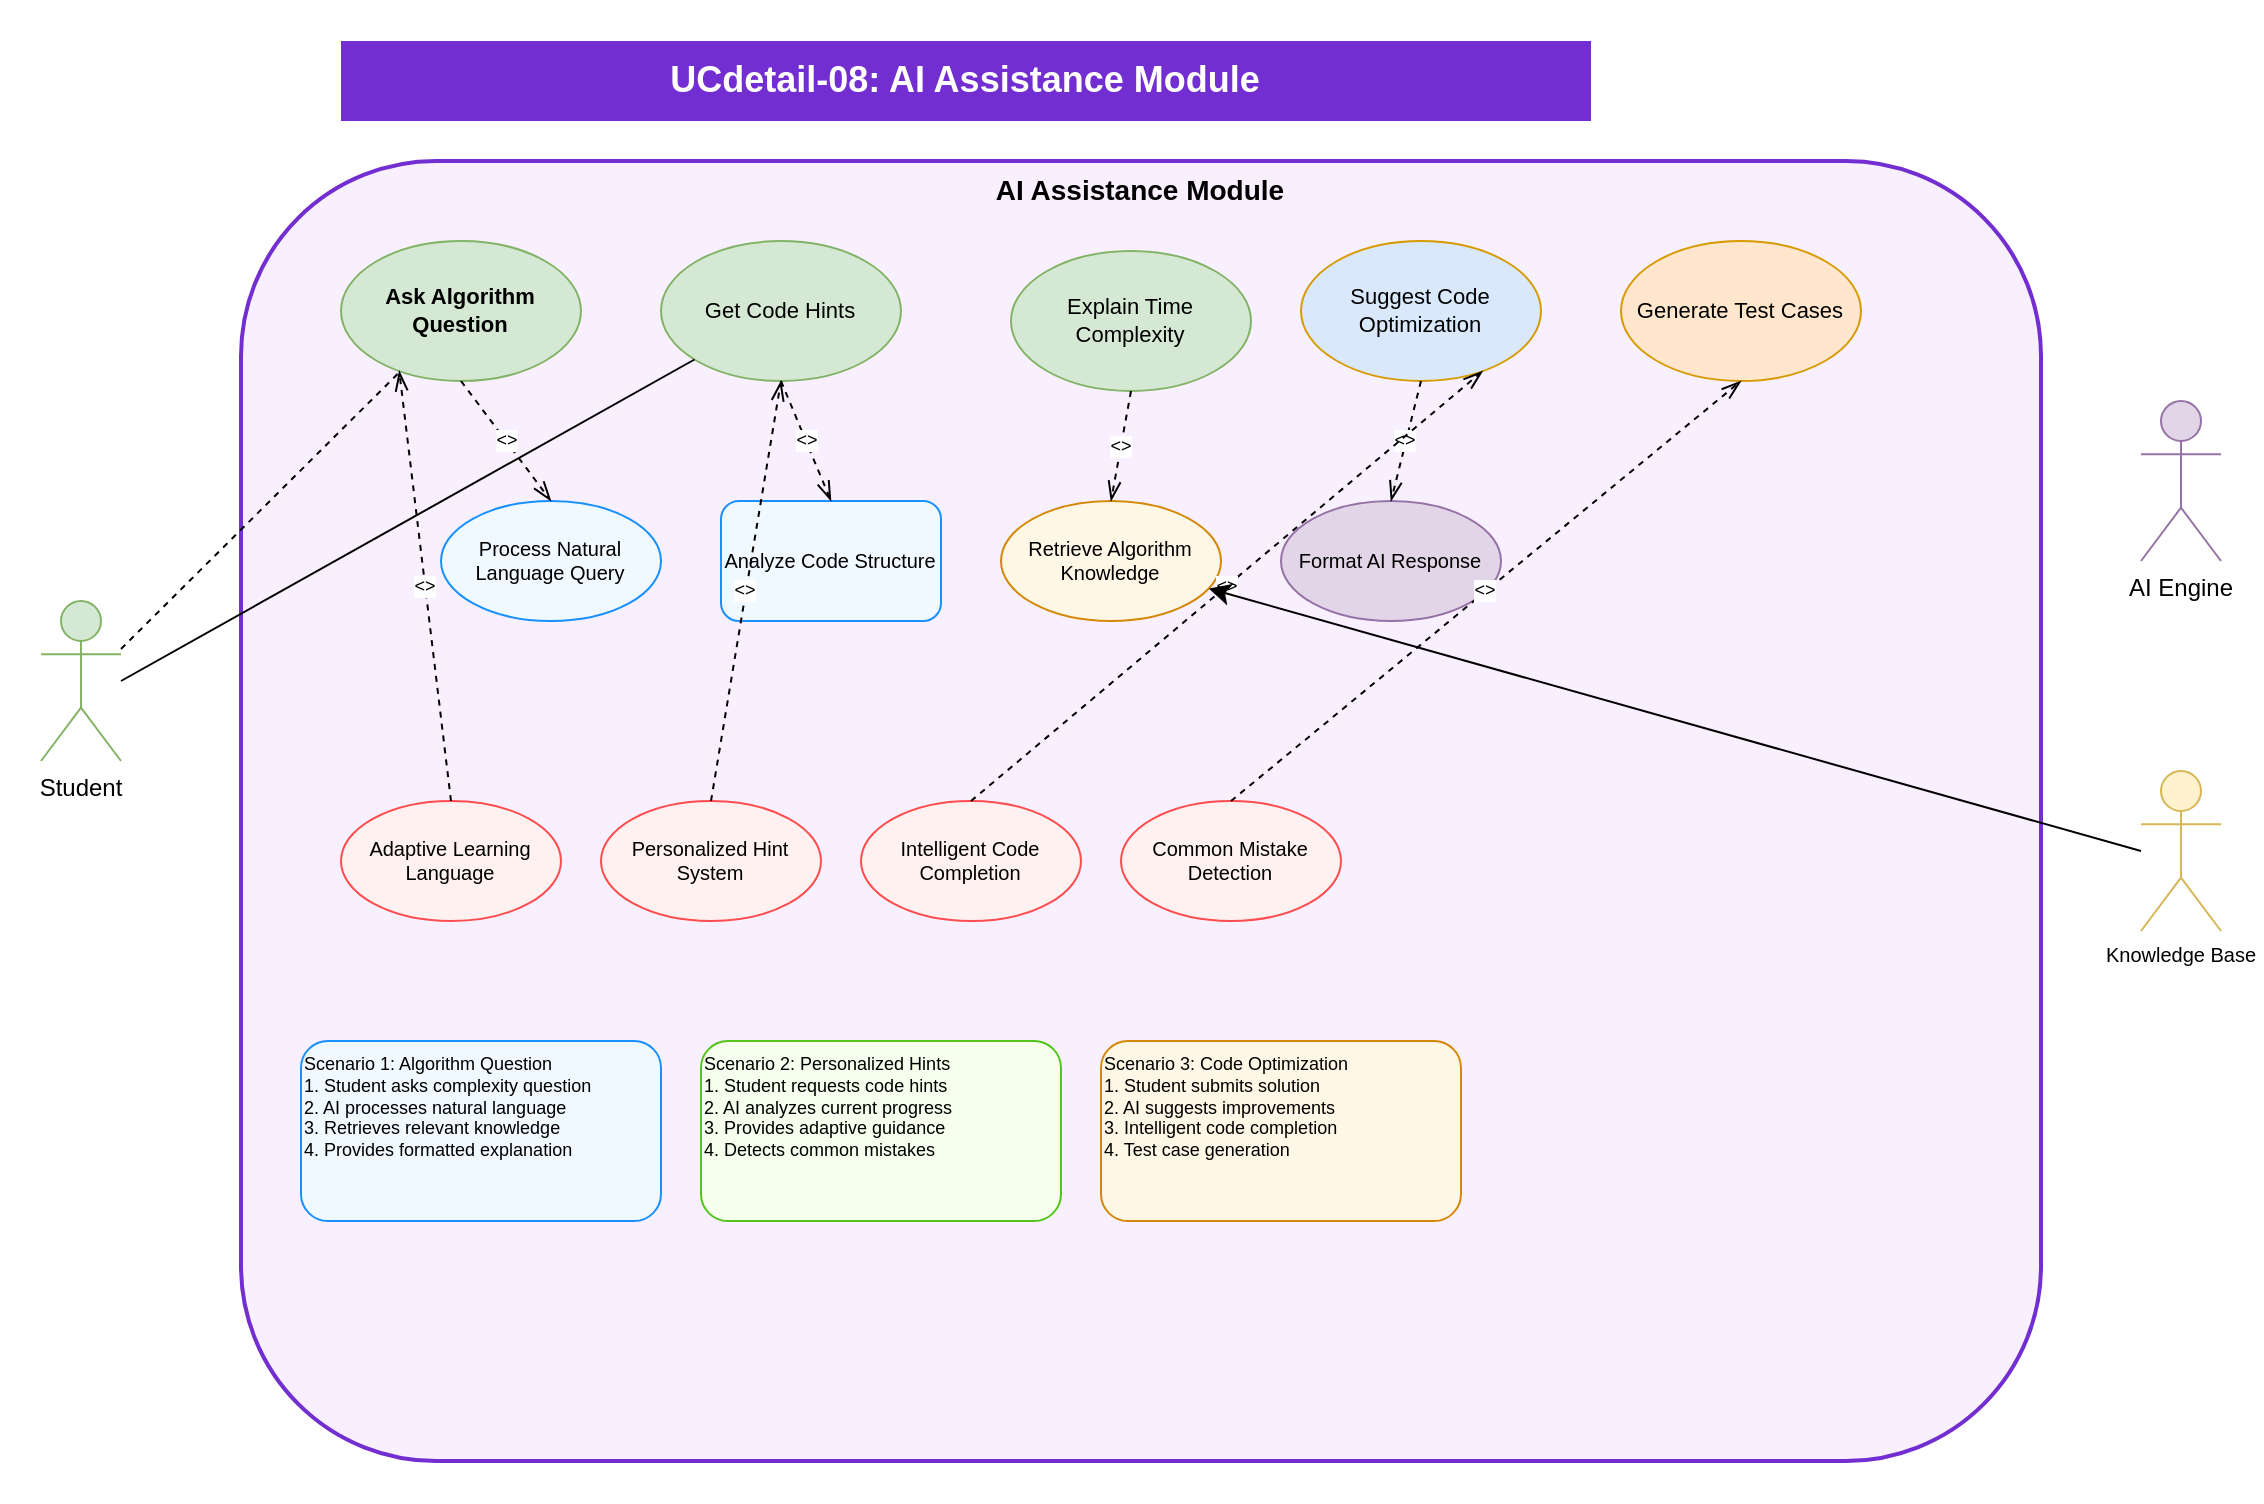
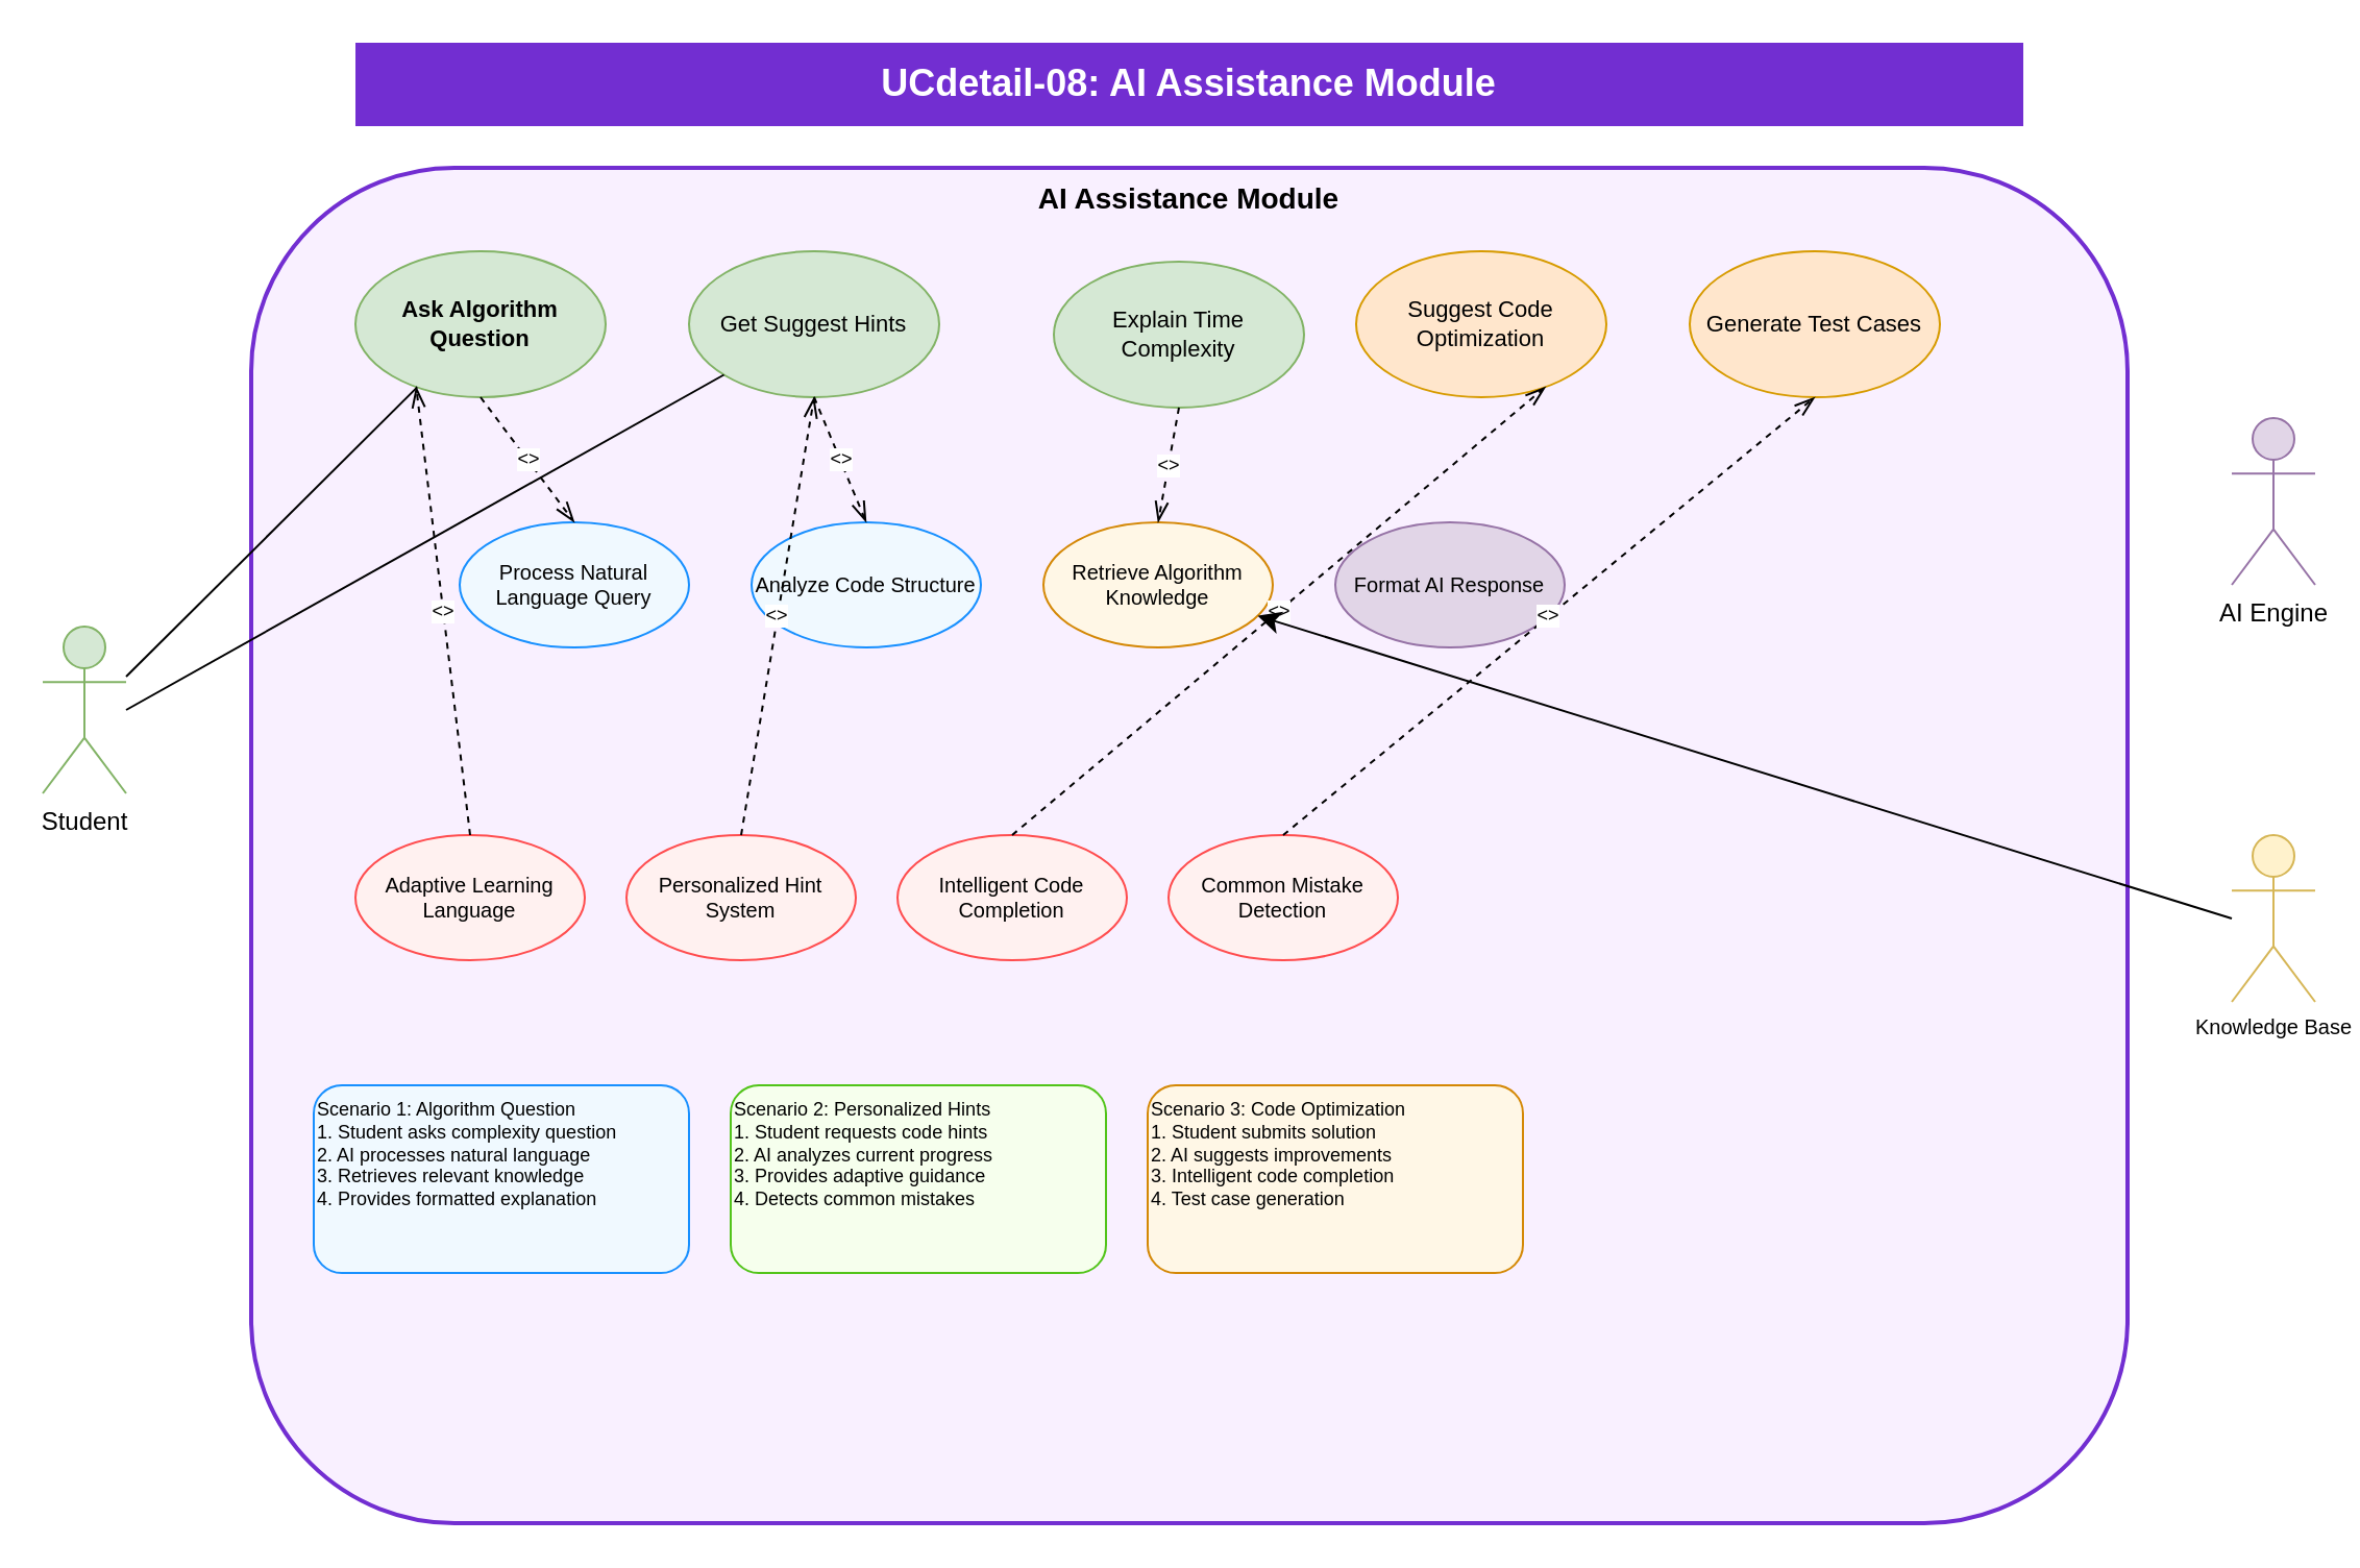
- <mxCell id="2" value="UCdetail-08: AI Assistance Module" style="text;html=1;align=center;verticalAlign=middle;whiteSpace=wrap;rounded=0;fontSize=18;fontStyle=1;fillColor=#722ed1;fontColor=#ffffff" vertex="1" parent="1"><mxGeometry x="170" y="20" width="625" height="40" as="geometry" /></mxCell>
+ <mxCell id="2" value="UCdetail-08: AI Assistance Module" style="text;html=1;align=center;verticalAlign=middle;whiteSpace=wrap;rounded=0;fontSize=18;fontStyle=1;fillColor=#722ed1;fontColor=#ffffff" vertex="1" parent="1"><mxGeometry x="170" y="20" width="800" height="40" as="geometry" /></mxCell>
- <mxCell id="8" value="Get Code Hints" style="ellipse;whiteSpace=wrap;html=1;fontSize=11;fillColor=#d5e8d4;strokeColor=#82b366" vertex="1" parent="1"><mxGeometry x="330" y="120" width="120" height="70" as="geometry" /></mxCell>
+ <mxCell id="8" value="Get Suggest Hints" style="ellipse;whiteSpace=wrap;html=1;fontSize=11;fillColor=#d5e8d4;strokeColor=#82b366" vertex="1" parent="1"><mxGeometry x="330" y="120" width="120" height="70" as="geometry" /></mxCell>
- <mxCell id="10" value="Suggest Code Optimization" style="ellipse;whiteSpace=wrap;html=1;fontSize=11;fillColor=#dae8fc;strokeColor=#d79b00;" vertex="1" parent="1"><mxGeometry x="650" y="120" width="120" height="70" as="geometry" /></mxCell>
+ <mxCell id="10" value="Suggest Code Optimization" style="ellipse;whiteSpace=wrap;html=1;fontSize=11;fillColor=#ffe6cc;strokeColor=#d79b00" vertex="1" parent="1"><mxGeometry x="650" y="120" width="120" height="70" as="geometry" /></mxCell>
- <mxCell id="23" value="&lt;&lt;include&gt;&gt;" style="endArrow=openThin;html=1;rounded=0;fontSize=9;startSize=8;endSize=8;dashed=1;exitX=0.5;exitY=1;entryX=0.5;entryY=0;" edge="1" parent="1" source="10" target="15"><mxGeometry width="50" height="50" relative="1" as="geometry"><mxPoint x="370" y="350" as="sourcePoint" /><mxPoint x="420" y="300" as="targetPoint" /></mxGeometry></mxCell>
- <mxCell id="28" value="" style="endArrow=none;html=1;rounded=0;fontSize=12;startSize=8;endSize=8;exitX=1;exitY=0.3;dashed=1;" edge="1" parent="1" source="4" target="7"><mxGeometry width="50" height="50" relative="1" as="geometry"><mxPoint x="370" y="400" as="sourcePoint" /><mxPoint x="420" y="350" as="targetPoint" /></mxGeometry></mxCell>
+ <mxCell id="28" value="" style="endArrow=none;html=1;rounded=0;fontSize=12;startSize=8;endSize=8;exitX=1;exitY=0.3;" edge="1" parent="1" source="4" target="7"><mxGeometry width="50" height="50" relative="1" as="geometry"><mxPoint x="370" y="400" as="sourcePoint" /><mxPoint x="420" y="350" as="targetPoint" /></mxGeometry></mxCell>
- <mxCell id="13" value="Analyze Code Structure" style="whiteSpace=wrap;html=1;fontSize=10;fillColor=#f0f9ff;strokeColor=#1890ff;rounded=1;" vertex="1" parent="1"><mxGeometry x="360" y="250" width="110" height="60" as="geometry" /></mxCell>
+ <mxCell id="13" value="Analyze Code Structure" style="ellipse;whiteSpace=wrap;html=1;fontSize=10;fillColor=#f0f9ff;strokeColor=#1890ff" vertex="1" parent="1"><mxGeometry x="360" y="250" width="110" height="60" as="geometry" /></mxCell>
- <mxCell id="6" value="Knowledge Base" style="shape=umlActor;verticalLabelPosition=bottom;verticalAlign=top;html=1;outlineConnect=0;fontSize=10;fillColor=#fff2cc;strokeColor=#d6b656" vertex="1" parent="1"><mxGeometry x="1070" y="385" width="40" height="80" as="geometry" /></mxCell>
+ <mxCell id="6" value="Knowledge Base" style="shape=umlActor;verticalLabelPosition=bottom;verticalAlign=top;html=1;outlineConnect=0;fontSize=10;fillColor=#fff2cc;strokeColor=#d6b656" vertex="1" parent="1"><mxGeometry x="1070" y="400" width="40" height="80" as="geometry" /></mxCell>
